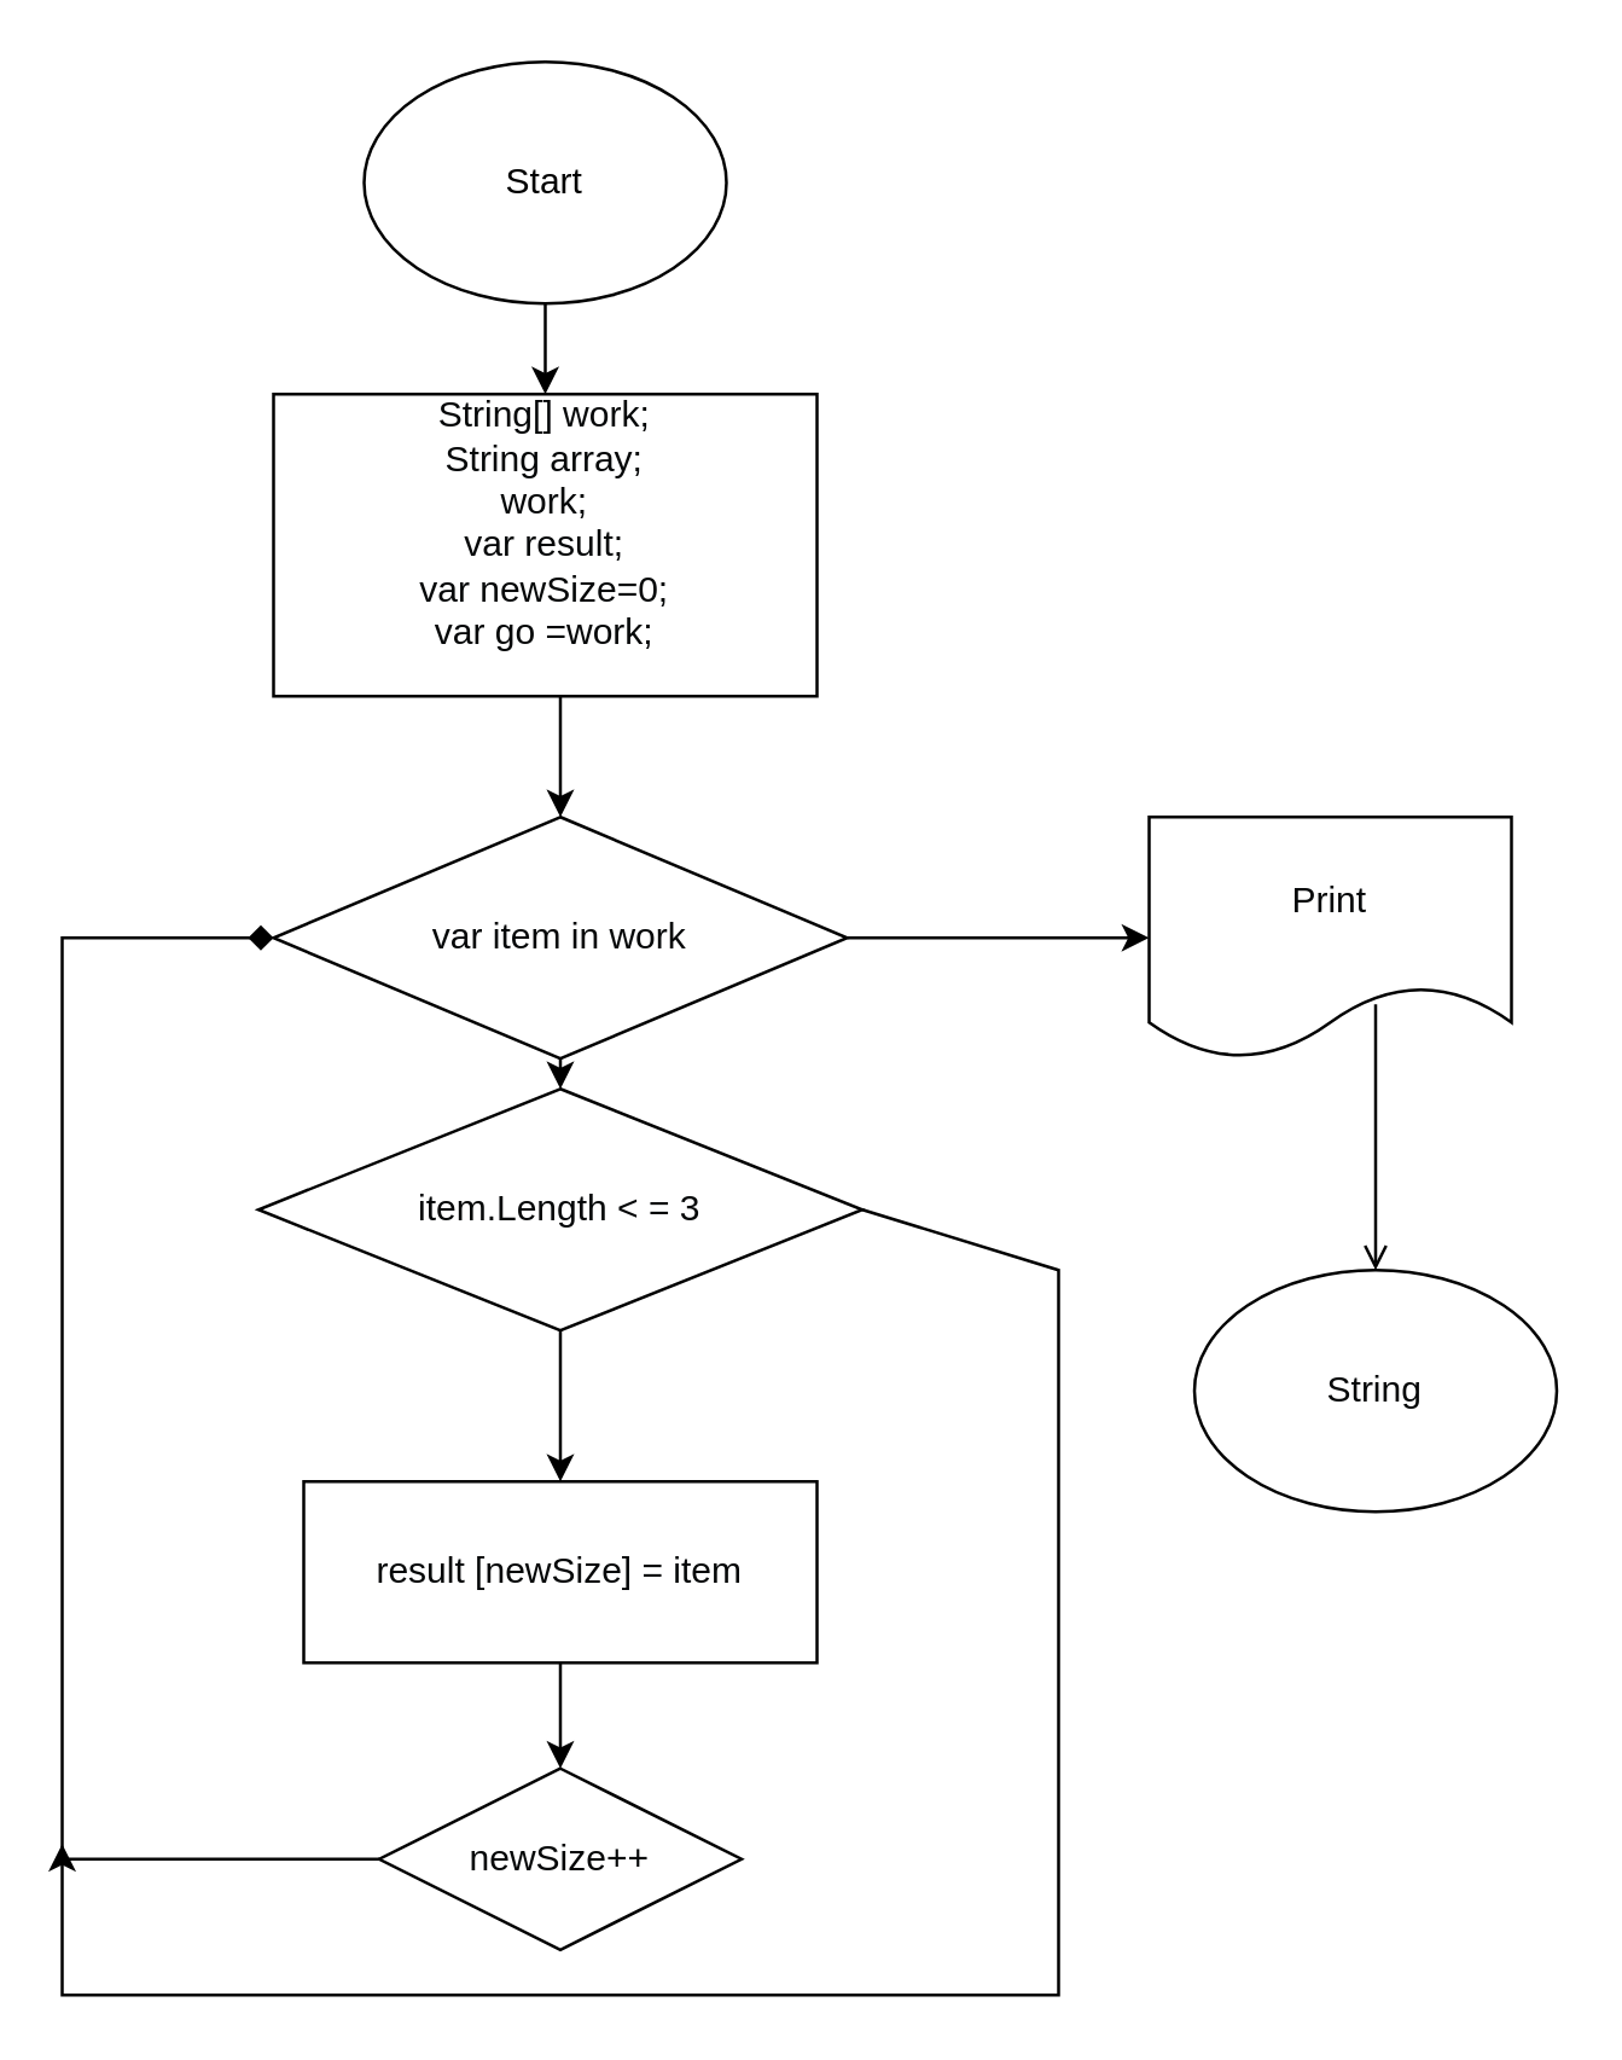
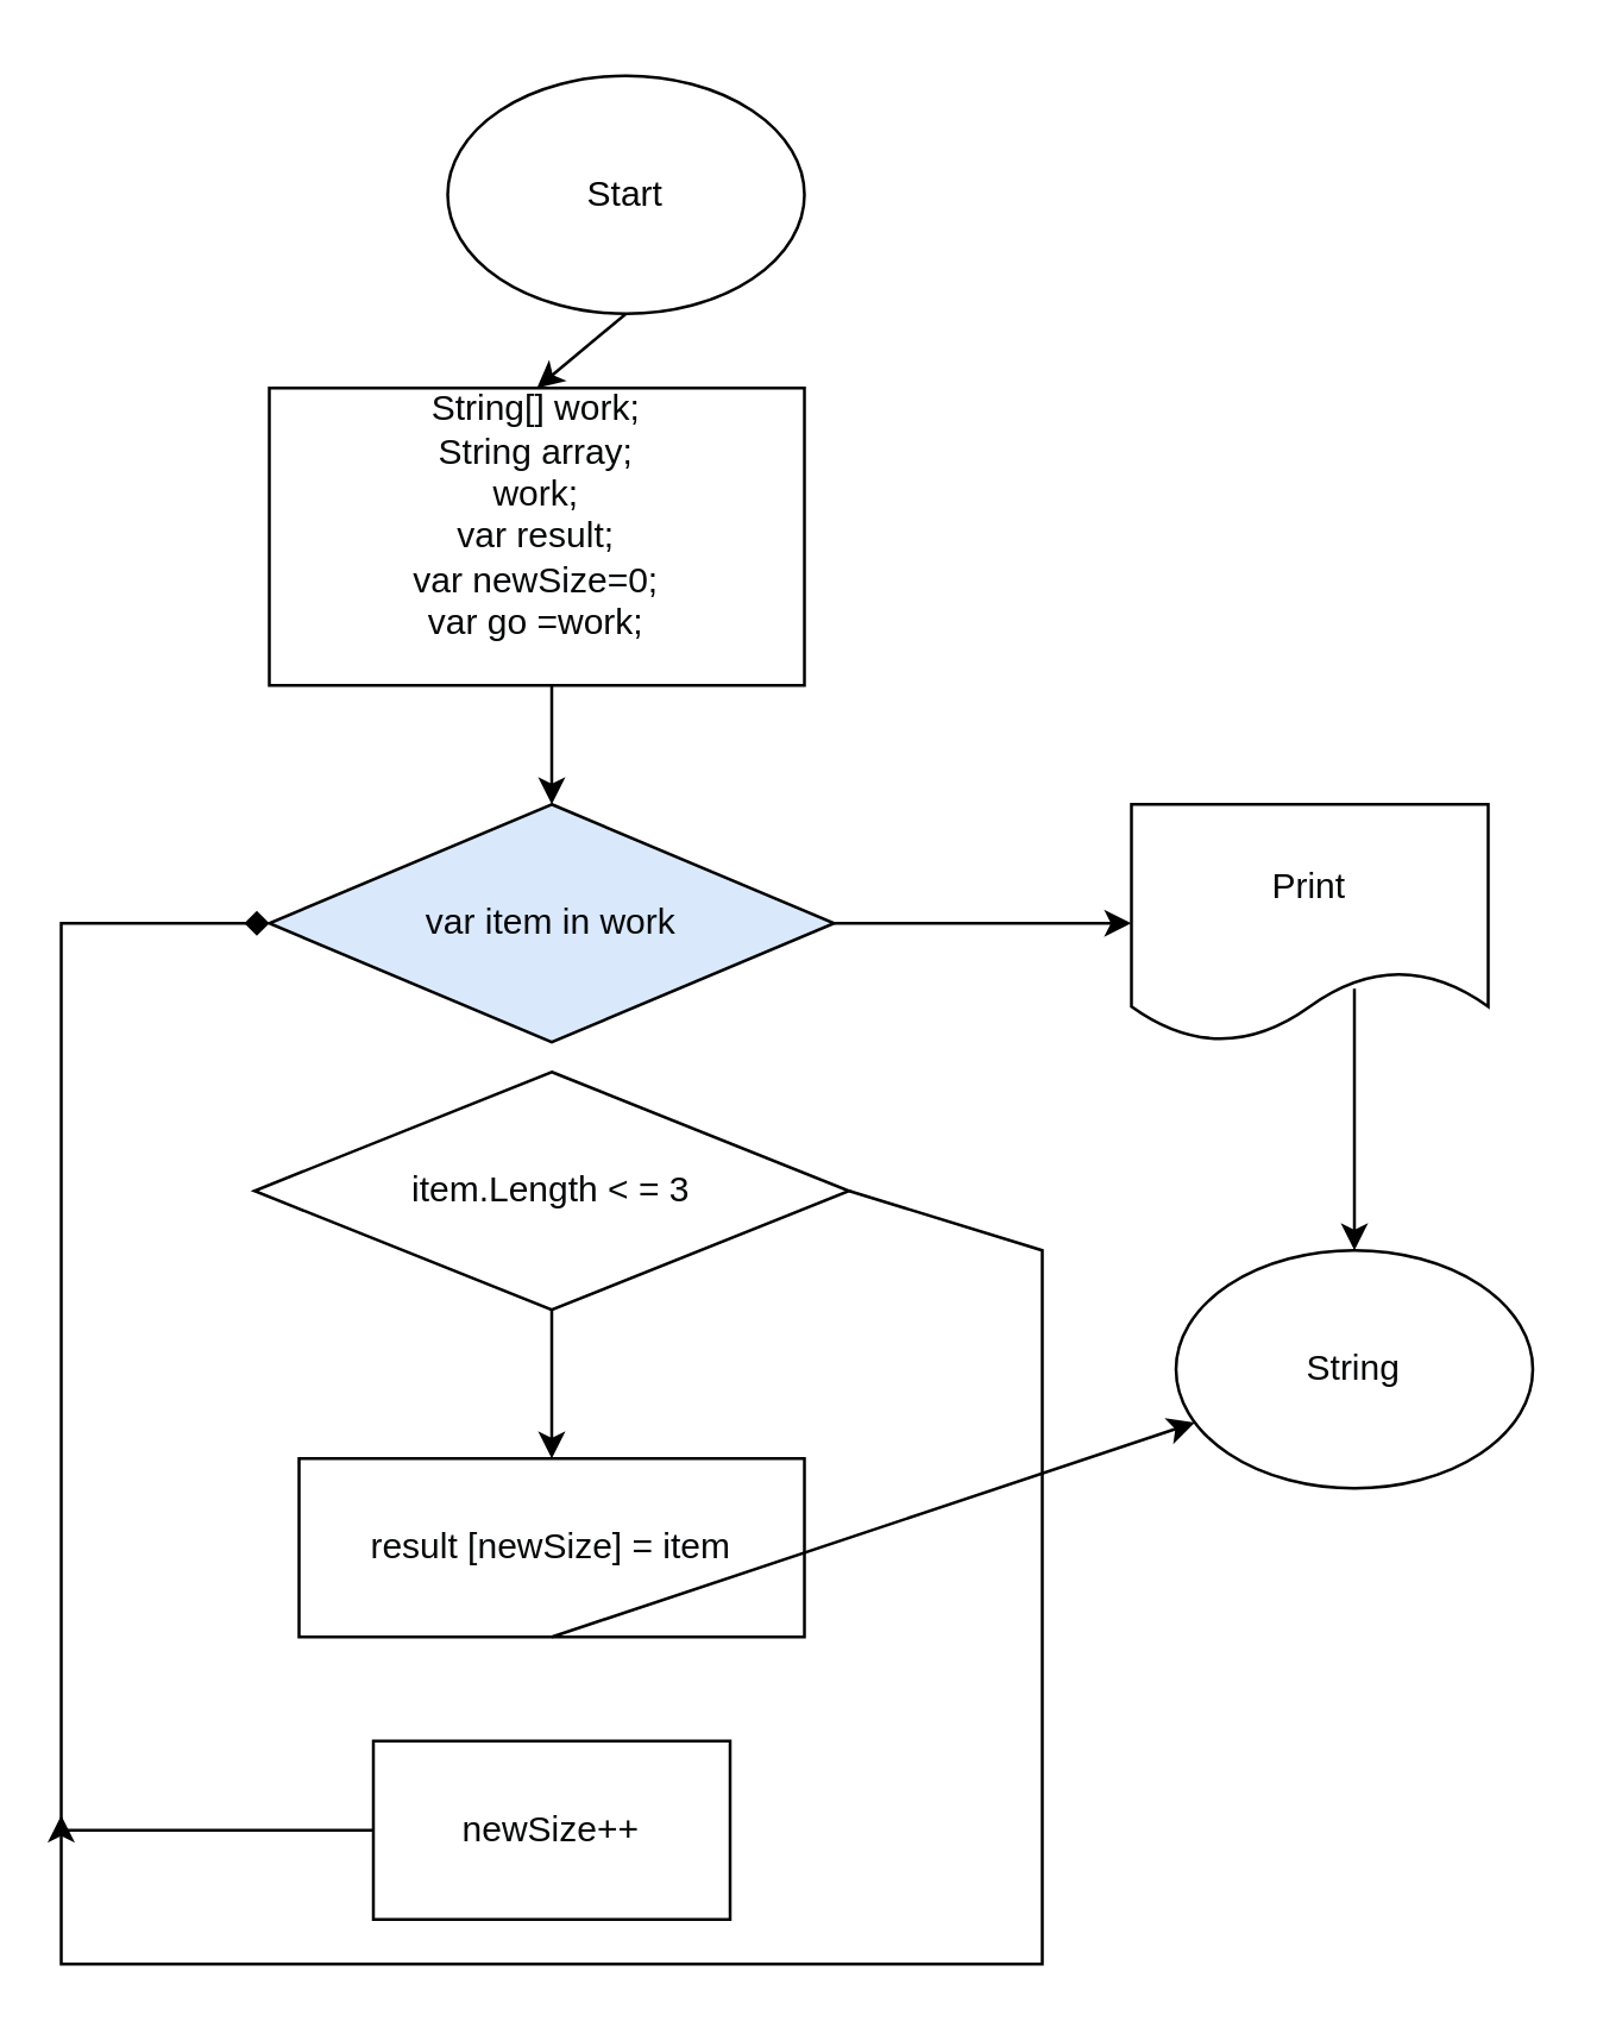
- <mxCell id="2" value="Start" style="ellipse;whiteSpace=wrap;html=1;" vertex="1" parent="1"><mxGeometry x="120" y="20" width="120" height="80" as="geometry" /></mxCell>
+ <mxCell id="2" value="Start" style="ellipse;whiteSpace=wrap;html=1;" vertex="1" parent="1"><mxGeometry x="150" y="25" width="120" height="80" as="geometry" /></mxCell>
- <mxCell id="5" value="var item in work" style="rhombus;whiteSpace=wrap;html=1;fontColor=#050708;" vertex="1" parent="1"><mxGeometry x="90" y="270" width="190" height="80" as="geometry" /></mxCell>
+ <mxCell id="5" value="var item in work" style="rhombus;whiteSpace=wrap;html=1;fontColor=#050708;fillColor=#dae8fc;" vertex="1" parent="1"><mxGeometry x="90" y="270" width="190" height="80" as="geometry" /></mxCell>
- <mxCell id="8" value="" style="endArrow=classic;html=1;rounded=0;fontColor=#050708;exitX=0.5;exitY=1;exitDx=0;exitDy=0;" edge="1" parent="1" source="5" target="6"><mxGeometry width="50" height="50" relative="1" as="geometry"><mxPoint x="200" y="470" as="sourcePoint" /><mxPoint x="250" y="420" as="targetPoint" /></mxGeometry></mxCell>
- <mxCell id="17" value="" style="endArrow=open;html=1;rounded=0;fontColor=#050708;exitX=0.625;exitY=0.775;exitDx=0;exitDy=0;exitPerimeter=0;" edge="1" parent="1" source="16" target="18"><mxGeometry width="50" height="50" relative="1" as="geometry"><mxPoint x="200" y="360" as="sourcePoint" /><mxPoint x="455" y="410" as="targetPoint" /></mxGeometry></mxCell>
+ <mxCell id="17" value="" style="endArrow=classic;html=1;rounded=0;fontColor=#050708;exitX=0.625;exitY=0.775;exitDx=0;exitDy=0;exitPerimeter=0;" edge="1" parent="1" source="16" target="18"><mxGeometry width="50" height="50" relative="1" as="geometry"><mxPoint x="200" y="360" as="sourcePoint" /><mxPoint x="455" y="410" as="targetPoint" /></mxGeometry></mxCell>
- <mxCell id="12" value="" style="endArrow=classic;html=1;rounded=0;fontColor=#050708;exitX=0.5;exitY=1;exitDx=0;exitDy=0;" edge="1" parent="1" source="9" target="11"><mxGeometry width="50" height="50" relative="1" as="geometry"><mxPoint x="200" y="460" as="sourcePoint" /><mxPoint x="250" y="410" as="targetPoint" /></mxGeometry></mxCell>
+ <mxCell id="12" value="" style="endArrow=classic;html=1;rounded=0;fontColor=#050708;exitX=0.5;exitY=1;exitDx=0;exitDy=0;" edge="1" parent="1" source="9" target="18"><mxGeometry width="50" height="50" relative="1" as="geometry"><mxPoint x="200" y="460" as="sourcePoint" /><mxPoint x="250" y="410" as="targetPoint" /></mxGeometry></mxCell>
- <mxCell id="11" value="newSize++" style="rhombus;whiteSpace=wrap;html=1;fontColor=#050708;" vertex="1" parent="1"><mxGeometry x="125" y="585" width="120" height="60" as="geometry" /></mxCell>
+ <mxCell id="11" value="newSize++" style="rounded=0;whiteSpace=wrap;html=1;fontColor=#050708;" vertex="1" parent="1"><mxGeometry x="125" y="585" width="120" height="60" as="geometry" /></mxCell>
